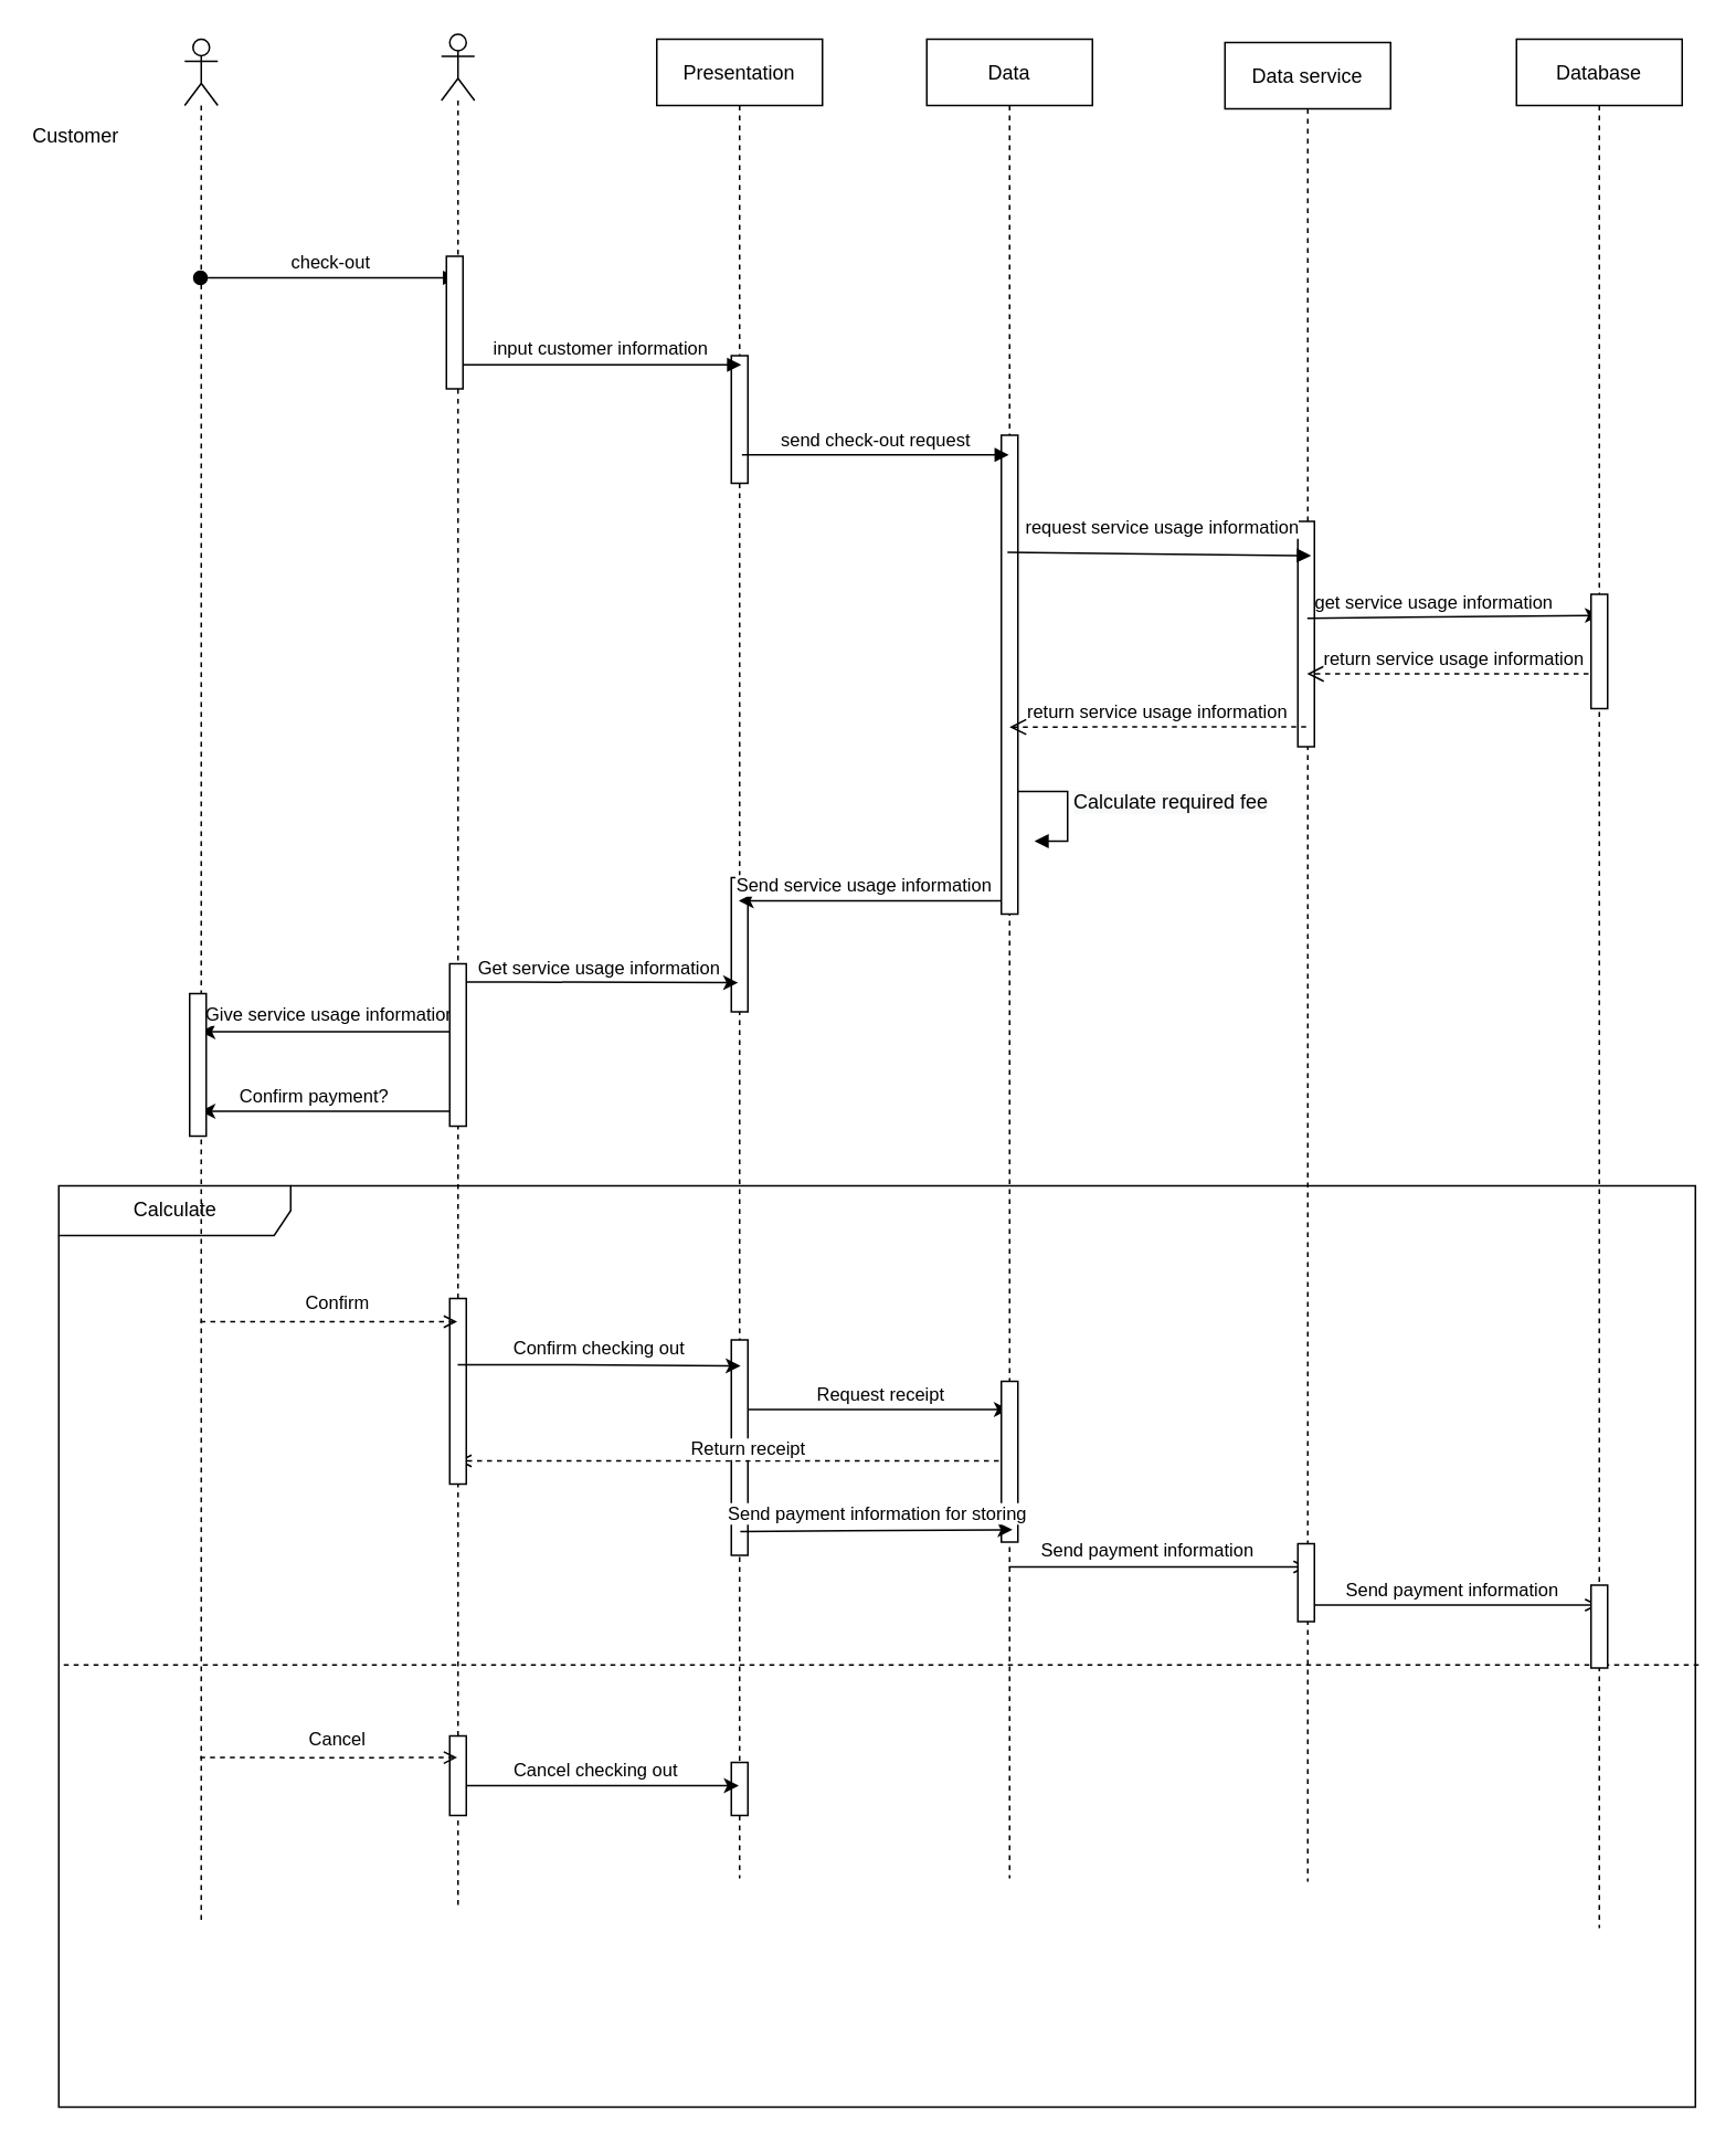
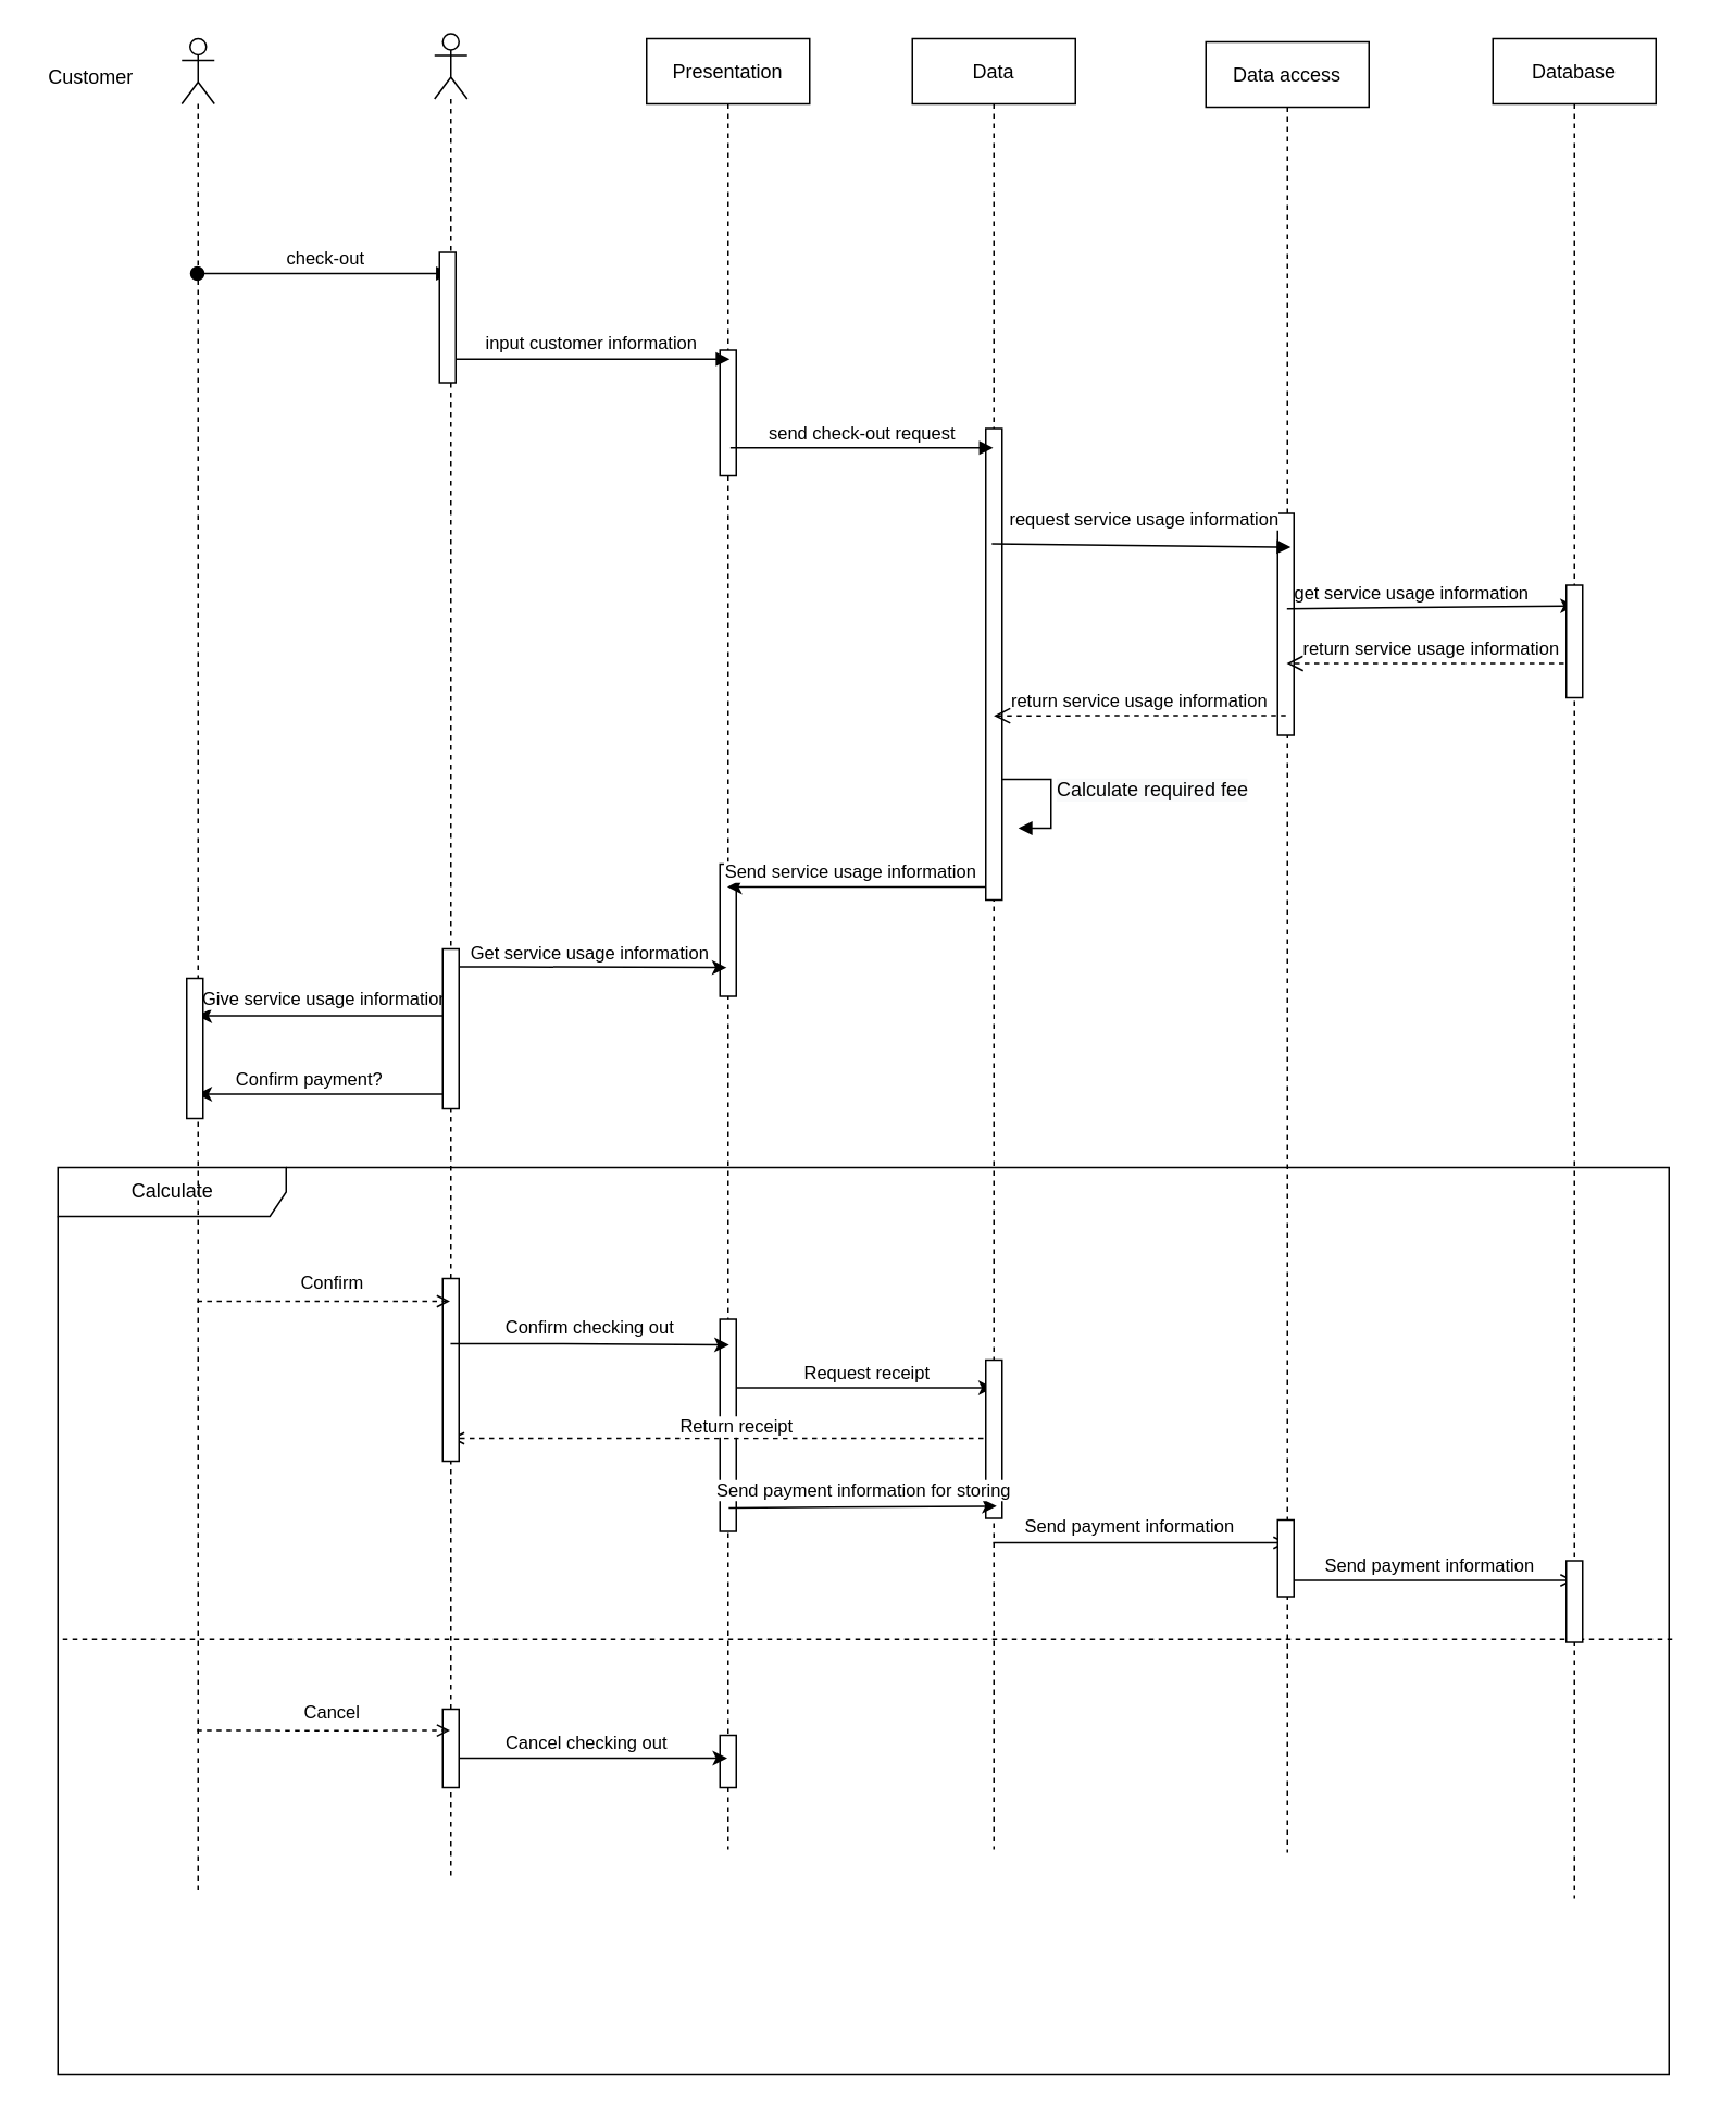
- <mxCell id="26" value="Data service" style="shape=umlLifeline;perimeter=lifelinePerimeter;container=1;collapsible=0;recursiveResize=0;rounded=0;shadow=0;strokeWidth=1;" parent="1" vertex="1"><mxGeometry x="739" y="25" width="100" height="1110" as="geometry" /></mxCell>
+ <mxCell id="26" value="Data access" style="shape=umlLifeline;perimeter=lifelinePerimeter;container=1;collapsible=0;recursiveResize=0;rounded=0;shadow=0;strokeWidth=1;" parent="1" vertex="1"><mxGeometry x="739" y="25" width="100" height="1110" as="geometry" /></mxCell>
- <mxCell id="50" value="Customer" style="text;html=1;align=center;verticalAlign=middle;resizable=0;points=[];autosize=1;strokeColor=none;" parent="1" vertex="1"><mxGeometry x="10" y="72" width="70" height="20" as="geometry" /></mxCell>
+ <mxCell id="50" value="Customer" style="text;html=1;align=center;verticalAlign=middle;resizable=0;points=[];autosize=1;strokeColor=none;" parent="1" vertex="1"><mxGeometry x="20" y="37" width="70" height="20" as="geometry" /></mxCell>
